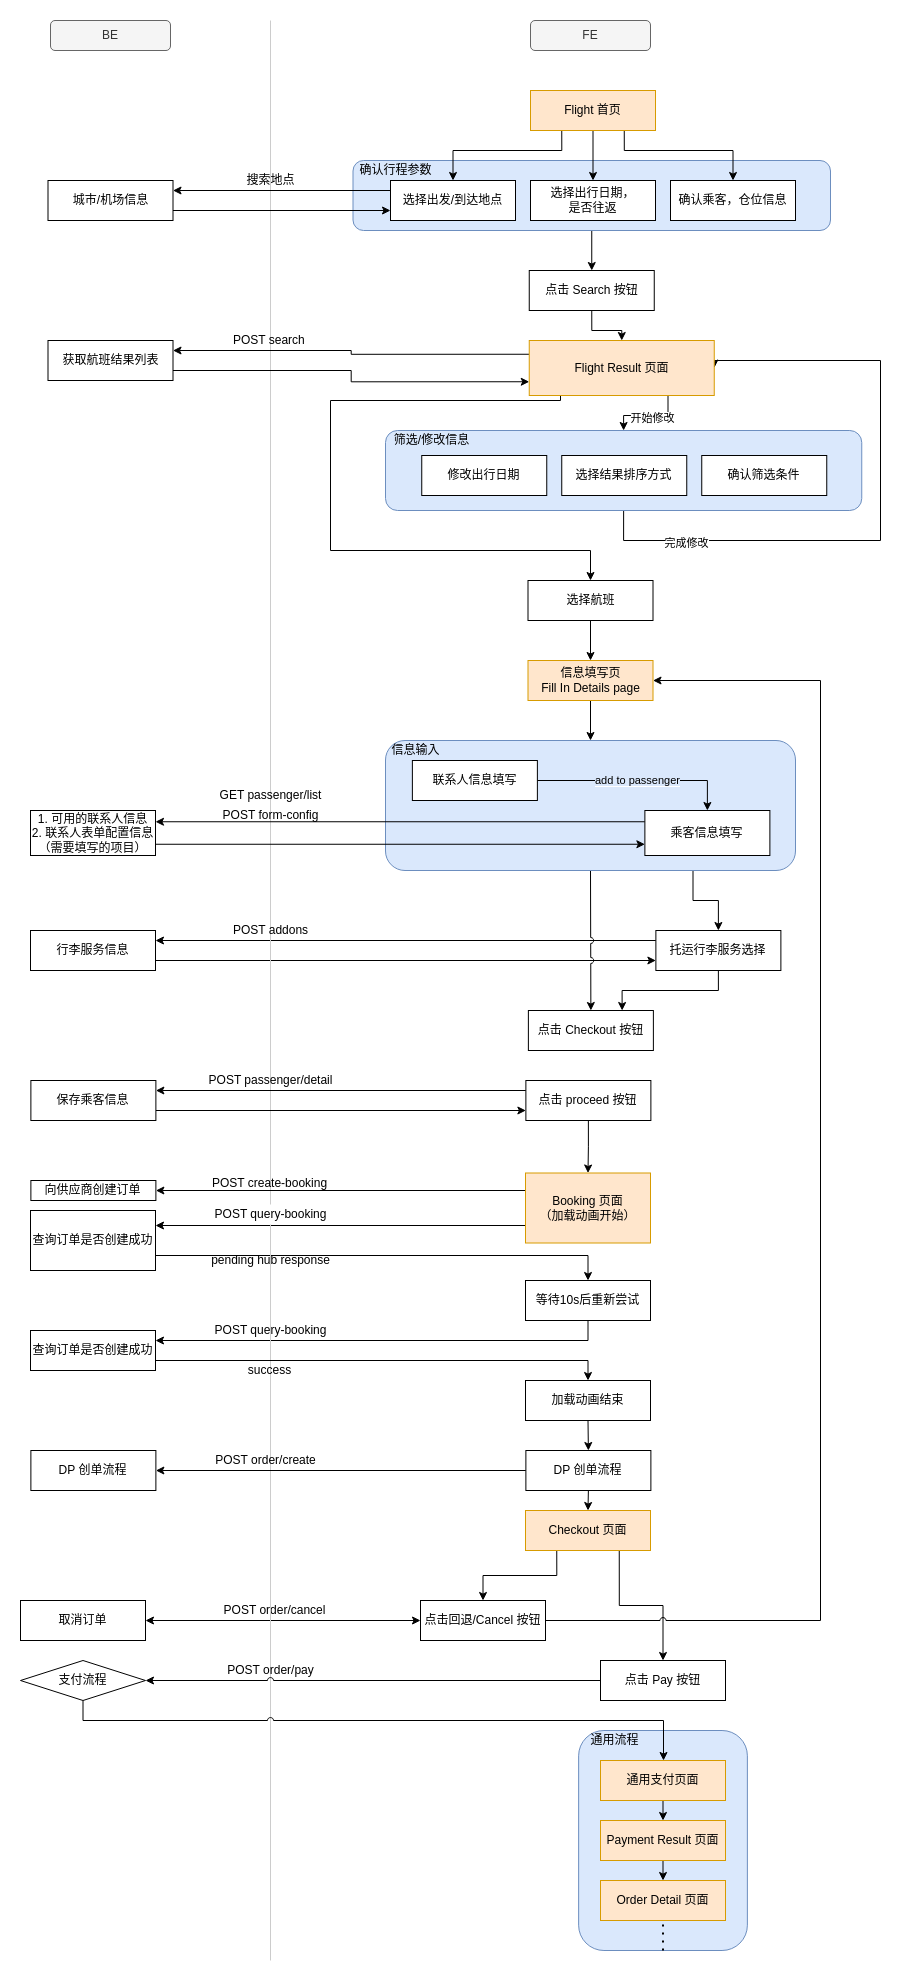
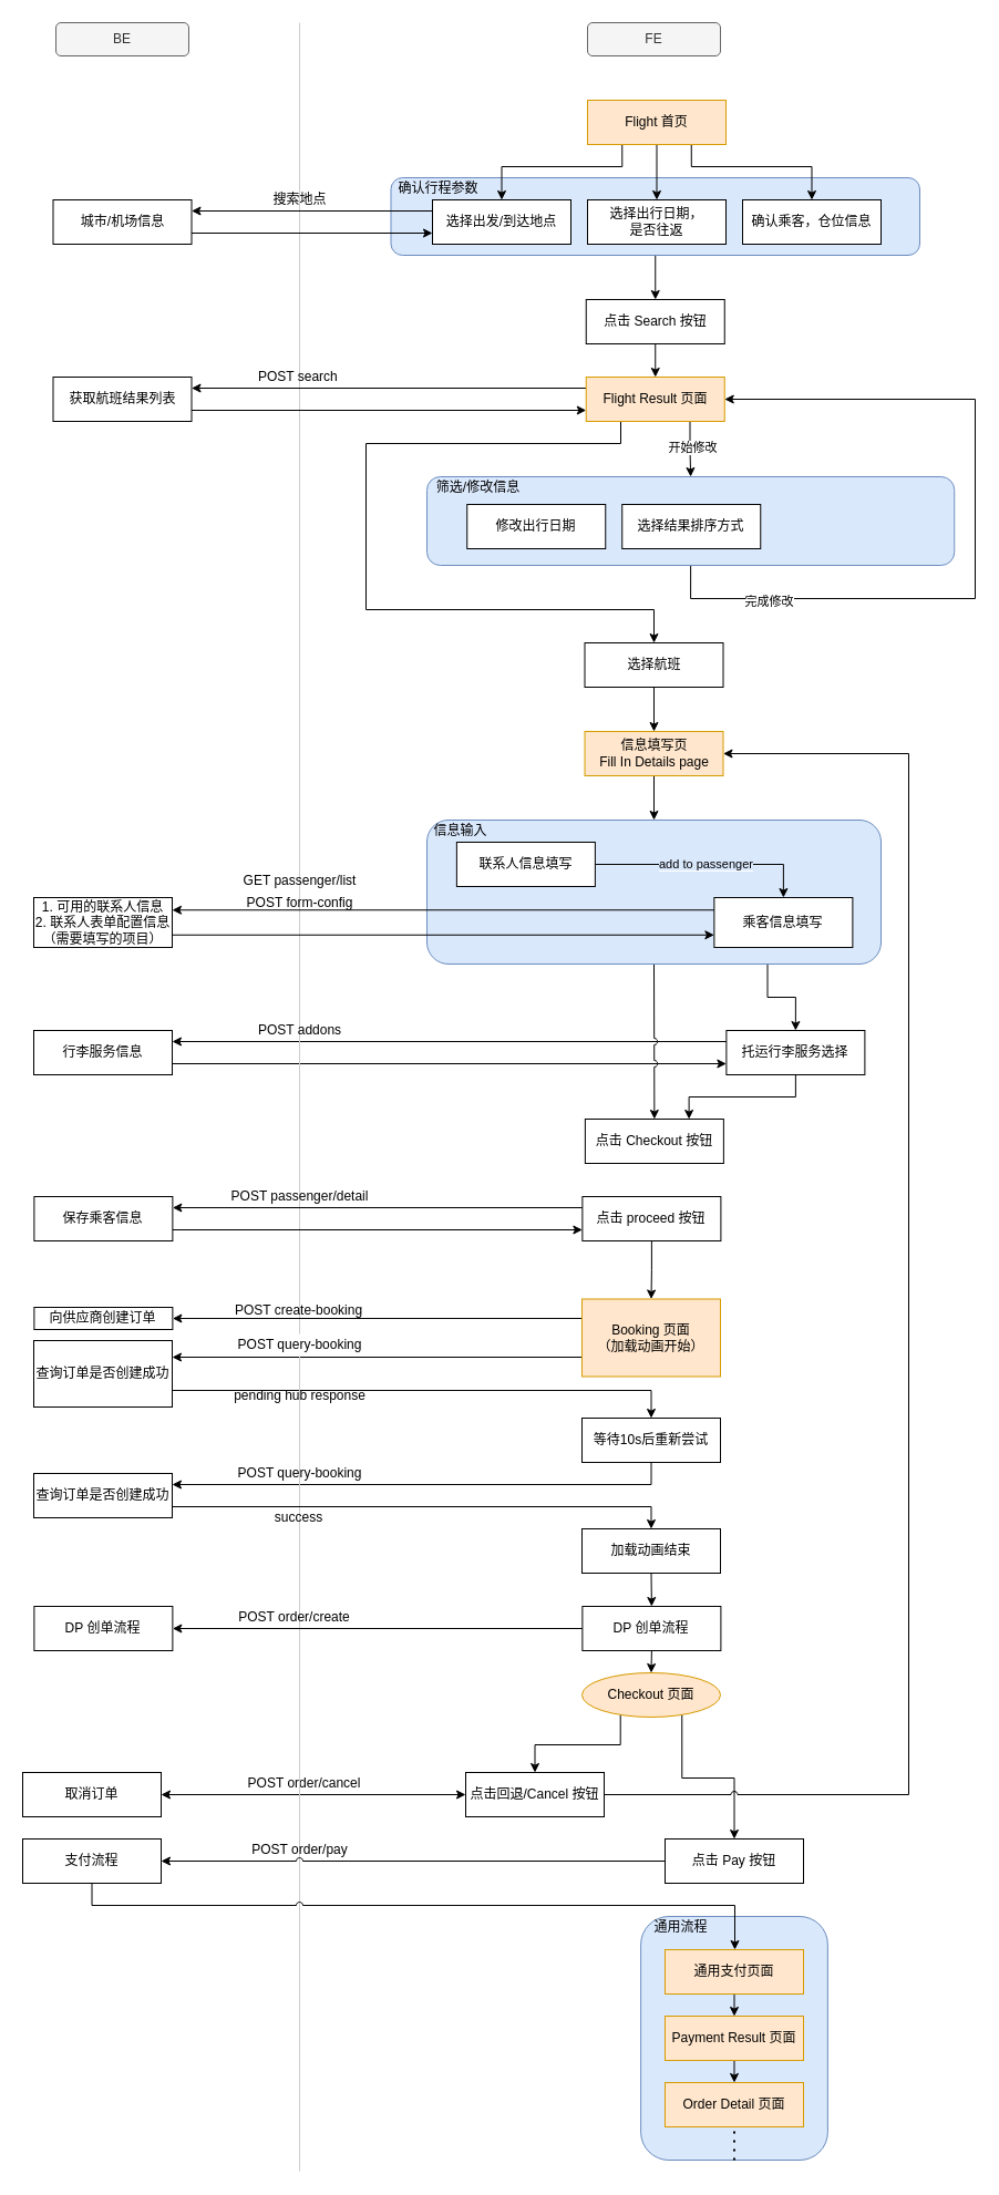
- <mxCell id="20" value="Flight Result 页面" style="rounded=0;whiteSpace=wrap;html=1;fillColor=#ffe6cc;strokeColor=#d79b00;" vertex="1" parent="1"><mxGeometry x="528.75" y="340" width="185" height="55" as="geometry" /></mxCell>
+ <mxCell id="20" value="Flight Result 页面" style="rounded=0;whiteSpace=wrap;html=1;fillColor=#ffe6cc;strokeColor=#d79b00;" vertex="1" parent="1"><mxGeometry x="528.75" y="340" width="125" height="40" as="geometry" /></mxCell>
- <mxCell id="107" value="确认筛选条件" style="rounded=0;whiteSpace=wrap;html=1;" vertex="1" parent="103"><mxGeometry x="316.25" y="25" width="125" height="40" as="geometry" /></mxCell>
- <mxCell id="51" value="Checkout 页面" style="rounded=0;whiteSpace=wrap;html=1;fillColor=#ffe6cc;strokeColor=#d79b00;" vertex="1" parent="1"><mxGeometry x="525" y="1510" width="125" height="40" as="geometry" /></mxCell>
+ <mxCell id="51" value="Checkout 页面" style="ellipse;whiteSpace=wrap;html=1;fillColor=#ffe6cc;strokeColor=#d79b00;" vertex="1" parent="1"><mxGeometry x="525" y="1510" width="125" height="40" as="geometry" /></mxCell>
- <mxCell id="95" value="支付流程" style="rhombus;whiteSpace=wrap;html=1;" vertex="1" parent="1"><mxGeometry x="20" y="1660" width="125" height="40" as="geometry" /></mxCell>
+ <mxCell id="95" value="支付流程" style="rounded=0;whiteSpace=wrap;html=1;" vertex="1" parent="1"><mxGeometry x="20" y="1660" width="125" height="40" as="geometry" /></mxCell>
